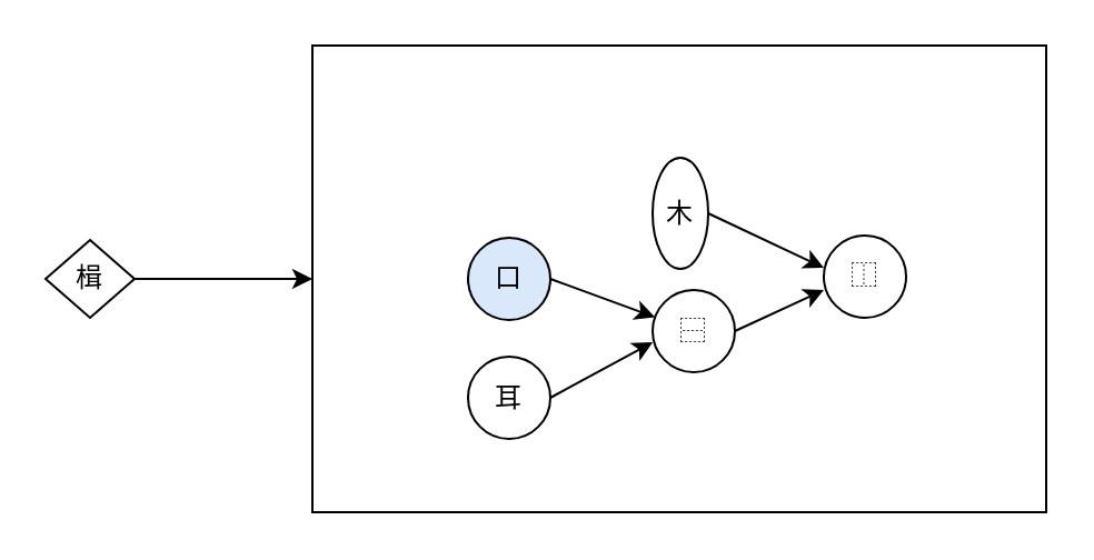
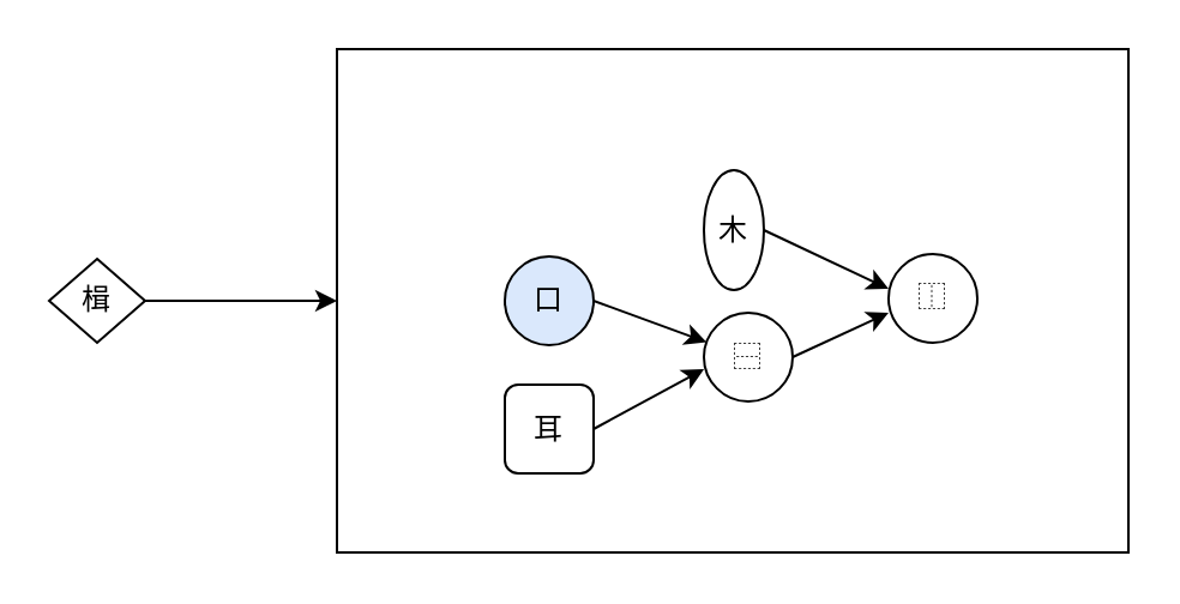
- <mxCell id="9" value="耳" style="ellipse;whiteSpace=wrap;html=1;aspect=fixed;" parent="1" vertex="1"><mxGeometry x="210" y="160" width="37" height="37" as="geometry" /></mxCell>
+ <mxCell id="9" value="耳" style="whiteSpace=wrap;html=1;aspect=fixed;rounded=1;" parent="1" vertex="1"><mxGeometry x="210" y="160" width="37" height="37" as="geometry" /></mxCell>
